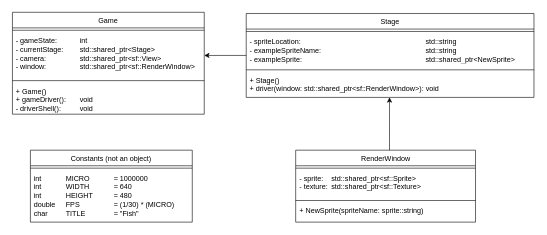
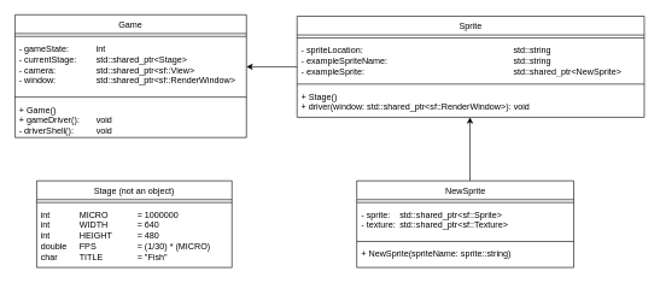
- <mxCell id="8" value="&lt;span style=&quot;font-weight: normal;&quot;&gt;Stage&lt;/span&gt;" style="swimlane;fontStyle=1;align=center;verticalAlign=top;childLayout=stackLayout;horizontal=1;startSize=26;horizontalStack=0;resizeParent=1;resizeParentMax=0;resizeLast=0;collapsible=1;marginBottom=0;whiteSpace=wrap;html=1;" parent="1" vertex="1"><mxGeometry x="410" y="22" width="480" height="140" as="geometry" /></mxCell>
+ <mxCell id="8" value="&lt;span style=&quot;font-weight: normal;&quot;&gt;Sprite&lt;/span&gt;" style="swimlane;fontStyle=1;align=center;verticalAlign=top;childLayout=stackLayout;horizontal=1;startSize=26;horizontalStack=0;resizeParent=1;resizeParentMax=0;resizeLast=0;collapsible=1;marginBottom=0;whiteSpace=wrap;html=1;" parent="1" vertex="1"><mxGeometry x="410" y="22" width="480" height="140" as="geometry" /></mxCell>
- <mxCell id="19" value="&lt;span style=&quot;font-weight: normal;&quot;&gt;Constants (not an object)&lt;/span&gt;" style="swimlane;fontStyle=1;align=center;verticalAlign=top;childLayout=stackLayout;horizontal=1;startSize=26;horizontalStack=0;resizeParent=1;resizeParentMax=0;resizeLast=0;collapsible=1;marginBottom=0;whiteSpace=wrap;html=1;" parent="1" vertex="1"><mxGeometry x="50" y="250" width="270" height="120" as="geometry" /></mxCell>
+ <mxCell id="19" value="&lt;span style=&quot;font-weight: normal;&quot;&gt;Stage (not an object)&lt;/span&gt;" style="swimlane;fontStyle=1;align=center;verticalAlign=top;childLayout=stackLayout;horizontal=1;startSize=26;horizontalStack=0;resizeParent=1;resizeParentMax=0;resizeLast=0;collapsible=1;marginBottom=0;whiteSpace=wrap;html=1;" parent="1" vertex="1"><mxGeometry x="50" y="250" width="270" height="120" as="geometry" /></mxCell>
- <mxCell id="14" value="&lt;span style=&quot;font-weight: normal;&quot;&gt;RenderWindow&lt;/span&gt;" style="swimlane;fontStyle=1;align=center;verticalAlign=top;childLayout=stackLayout;horizontal=1;startSize=26;horizontalStack=0;resizeParent=1;resizeParentMax=0;resizeLast=0;collapsible=1;marginBottom=0;whiteSpace=wrap;html=1;" parent="1" vertex="1"><mxGeometry x="492.5" y="250" width="300" height="120" as="geometry" /></mxCell>
+ <mxCell id="14" value="&lt;span style=&quot;font-weight: normal;&quot;&gt;NewSprite&lt;/span&gt;" style="swimlane;fontStyle=1;align=center;verticalAlign=top;childLayout=stackLayout;horizontal=1;startSize=26;horizontalStack=0;resizeParent=1;resizeParentMax=0;resizeLast=0;collapsible=1;marginBottom=0;whiteSpace=wrap;html=1;" parent="1" vertex="1"><mxGeometry x="492.5" y="250" width="300" height="120" as="geometry" /></mxCell>
